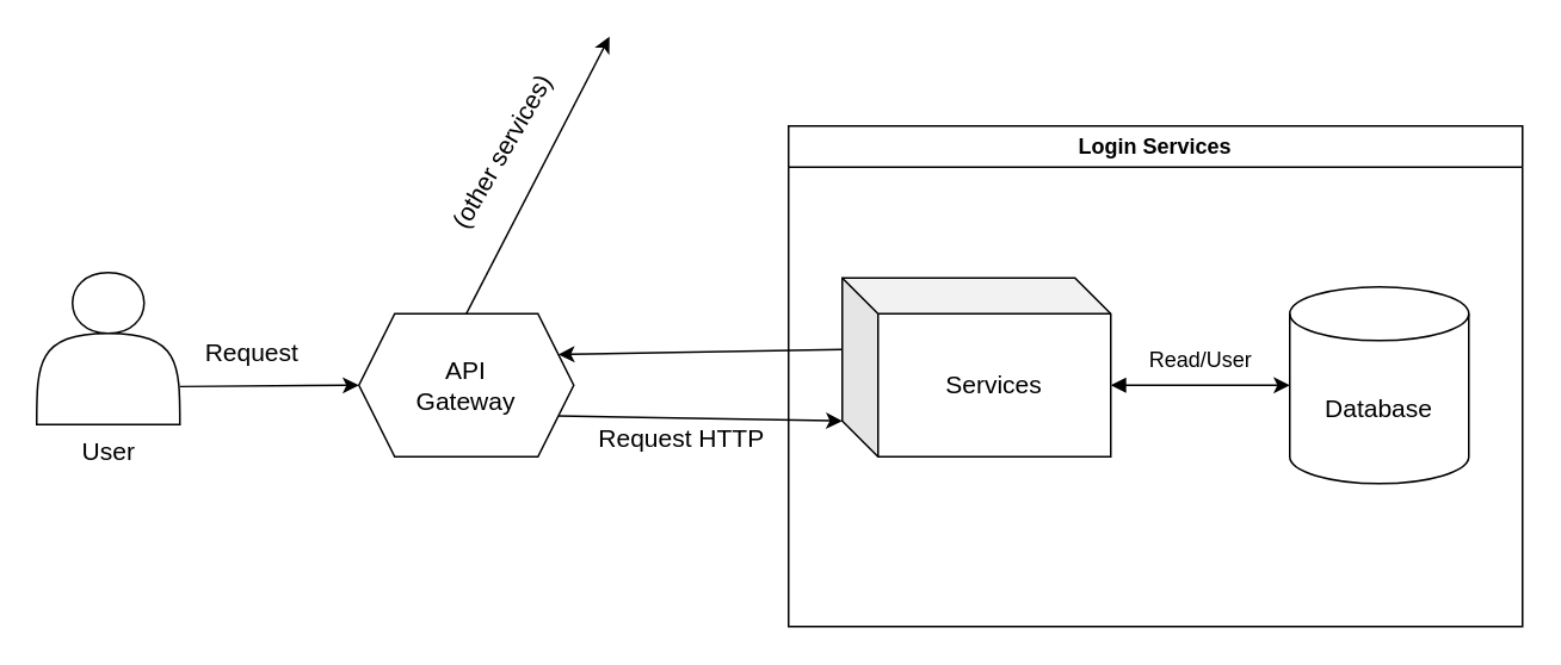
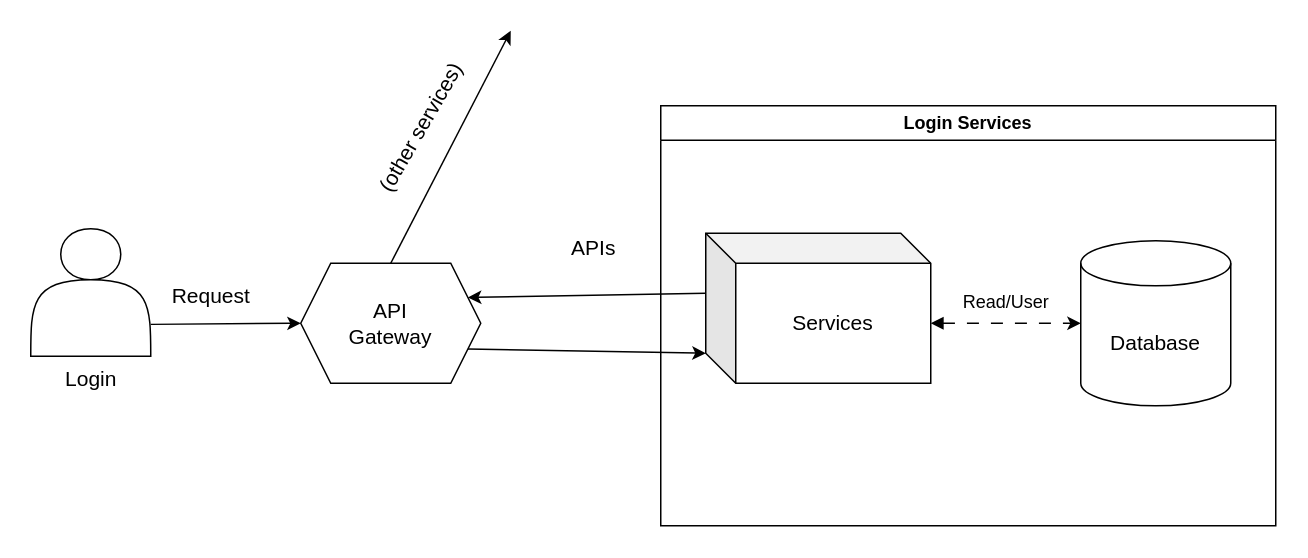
+ <mxCell id="11" value="APIs" style="text;html=1;align=center;verticalAlign=middle;resizable=0;points=[];autosize=1;strokeColor=none;fillColor=none;fontSize=14;" vertex="1" parent="1"><mxGeometry x="370" y="150" width="50" height="30" as="geometry" /></mxCell>
- <mxCell id="4" style="edgeStyle=none;html=1;exitX=0;exitY=0;exitDx=150;exitDy=60;exitPerimeter=0;entryX=0;entryY=0.5;entryDx=0;entryDy=0;entryPerimeter=0;fontSize=14;dashed=0;dashPattern=8 8;startArrow=block;startFill=1;" edge="1" parent="2" source="5" target="3"><mxGeometry relative="1" as="geometry" /></mxCell>
+ <mxCell id="4" style="edgeStyle=none;html=1;exitX=0;exitY=0;exitDx=150;exitDy=60;exitPerimeter=0;entryX=0;entryY=0.5;entryDx=0;entryDy=0;entryPerimeter=0;fontSize=14;dashed=1;dashPattern=8 8;startArrow=block;startFill=1;" edge="1" parent="2" source="5" target="3"><mxGeometry relative="1" as="geometry" /></mxCell>
- <mxCell id="12" value="Request HTTP" style="text;html=1;align=center;verticalAlign=middle;resizable=0;points=[];autosize=1;strokeColor=none;fillColor=none;fontSize=14;" vertex="1" parent="1"><mxGeometry x="320" y="230" width="120" height="30" as="geometry" /></mxCell>
- <mxCell id="16" value="User" style="text;html=1;align=center;verticalAlign=middle;resizable=0;points=[];autosize=1;strokeColor=none;fillColor=none;fontSize=14;" vertex="1" parent="1"><mxGeometry x="35" y="237" width="50" height="30" as="geometry" /></mxCell>
+ <mxCell id="16" value="Login" style="text;html=1;align=center;verticalAlign=middle;resizable=0;points=[];autosize=1;strokeColor=none;fillColor=none;fontSize=14;" vertex="1" parent="1"><mxGeometry x="35" y="237" width="50" height="30" as="geometry" /></mxCell>
